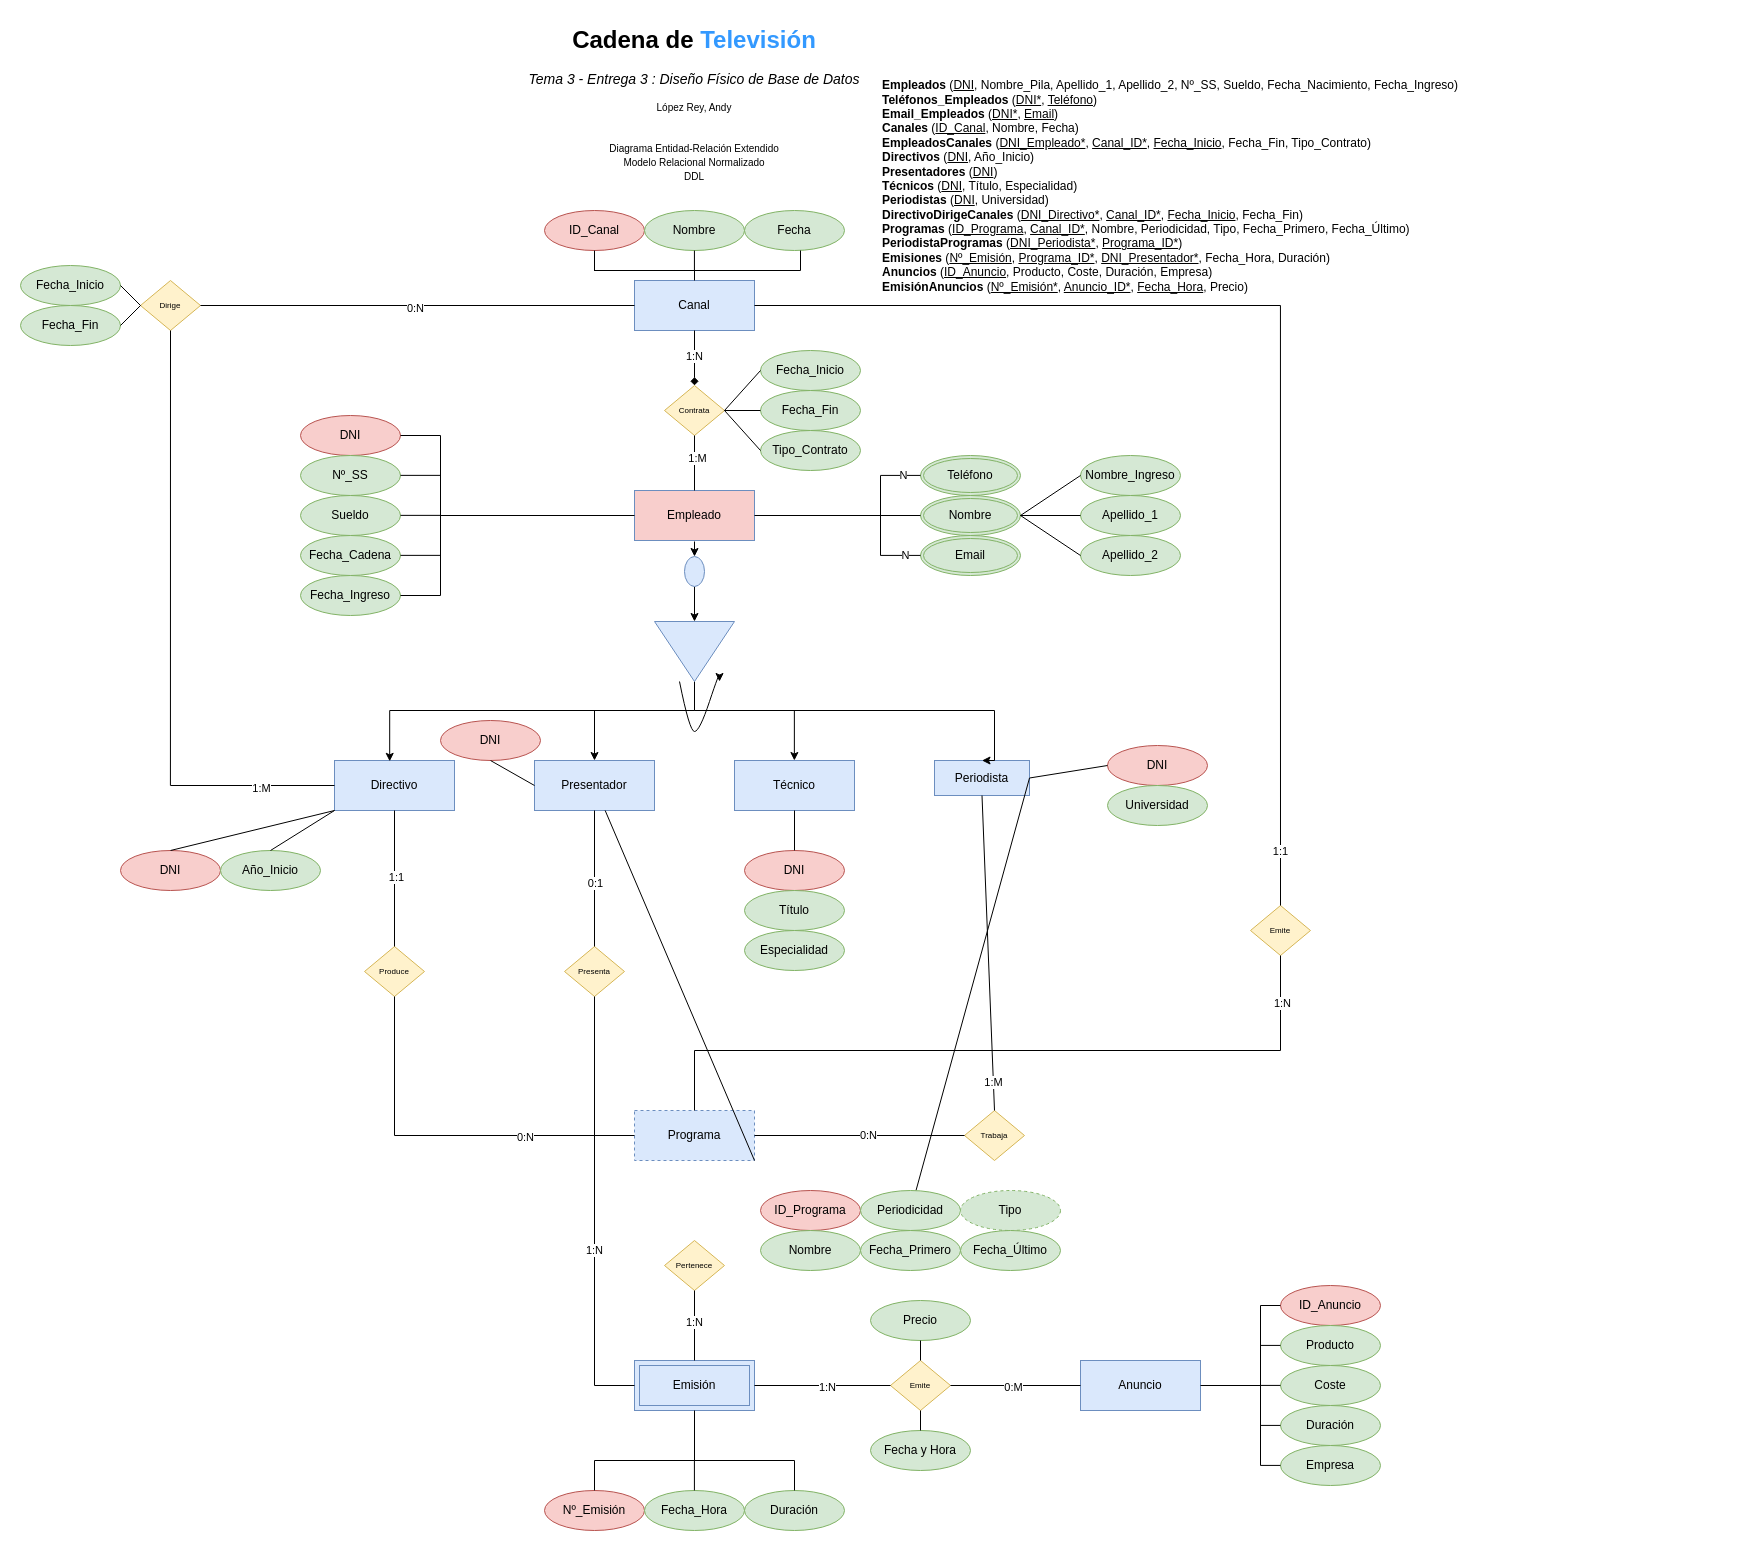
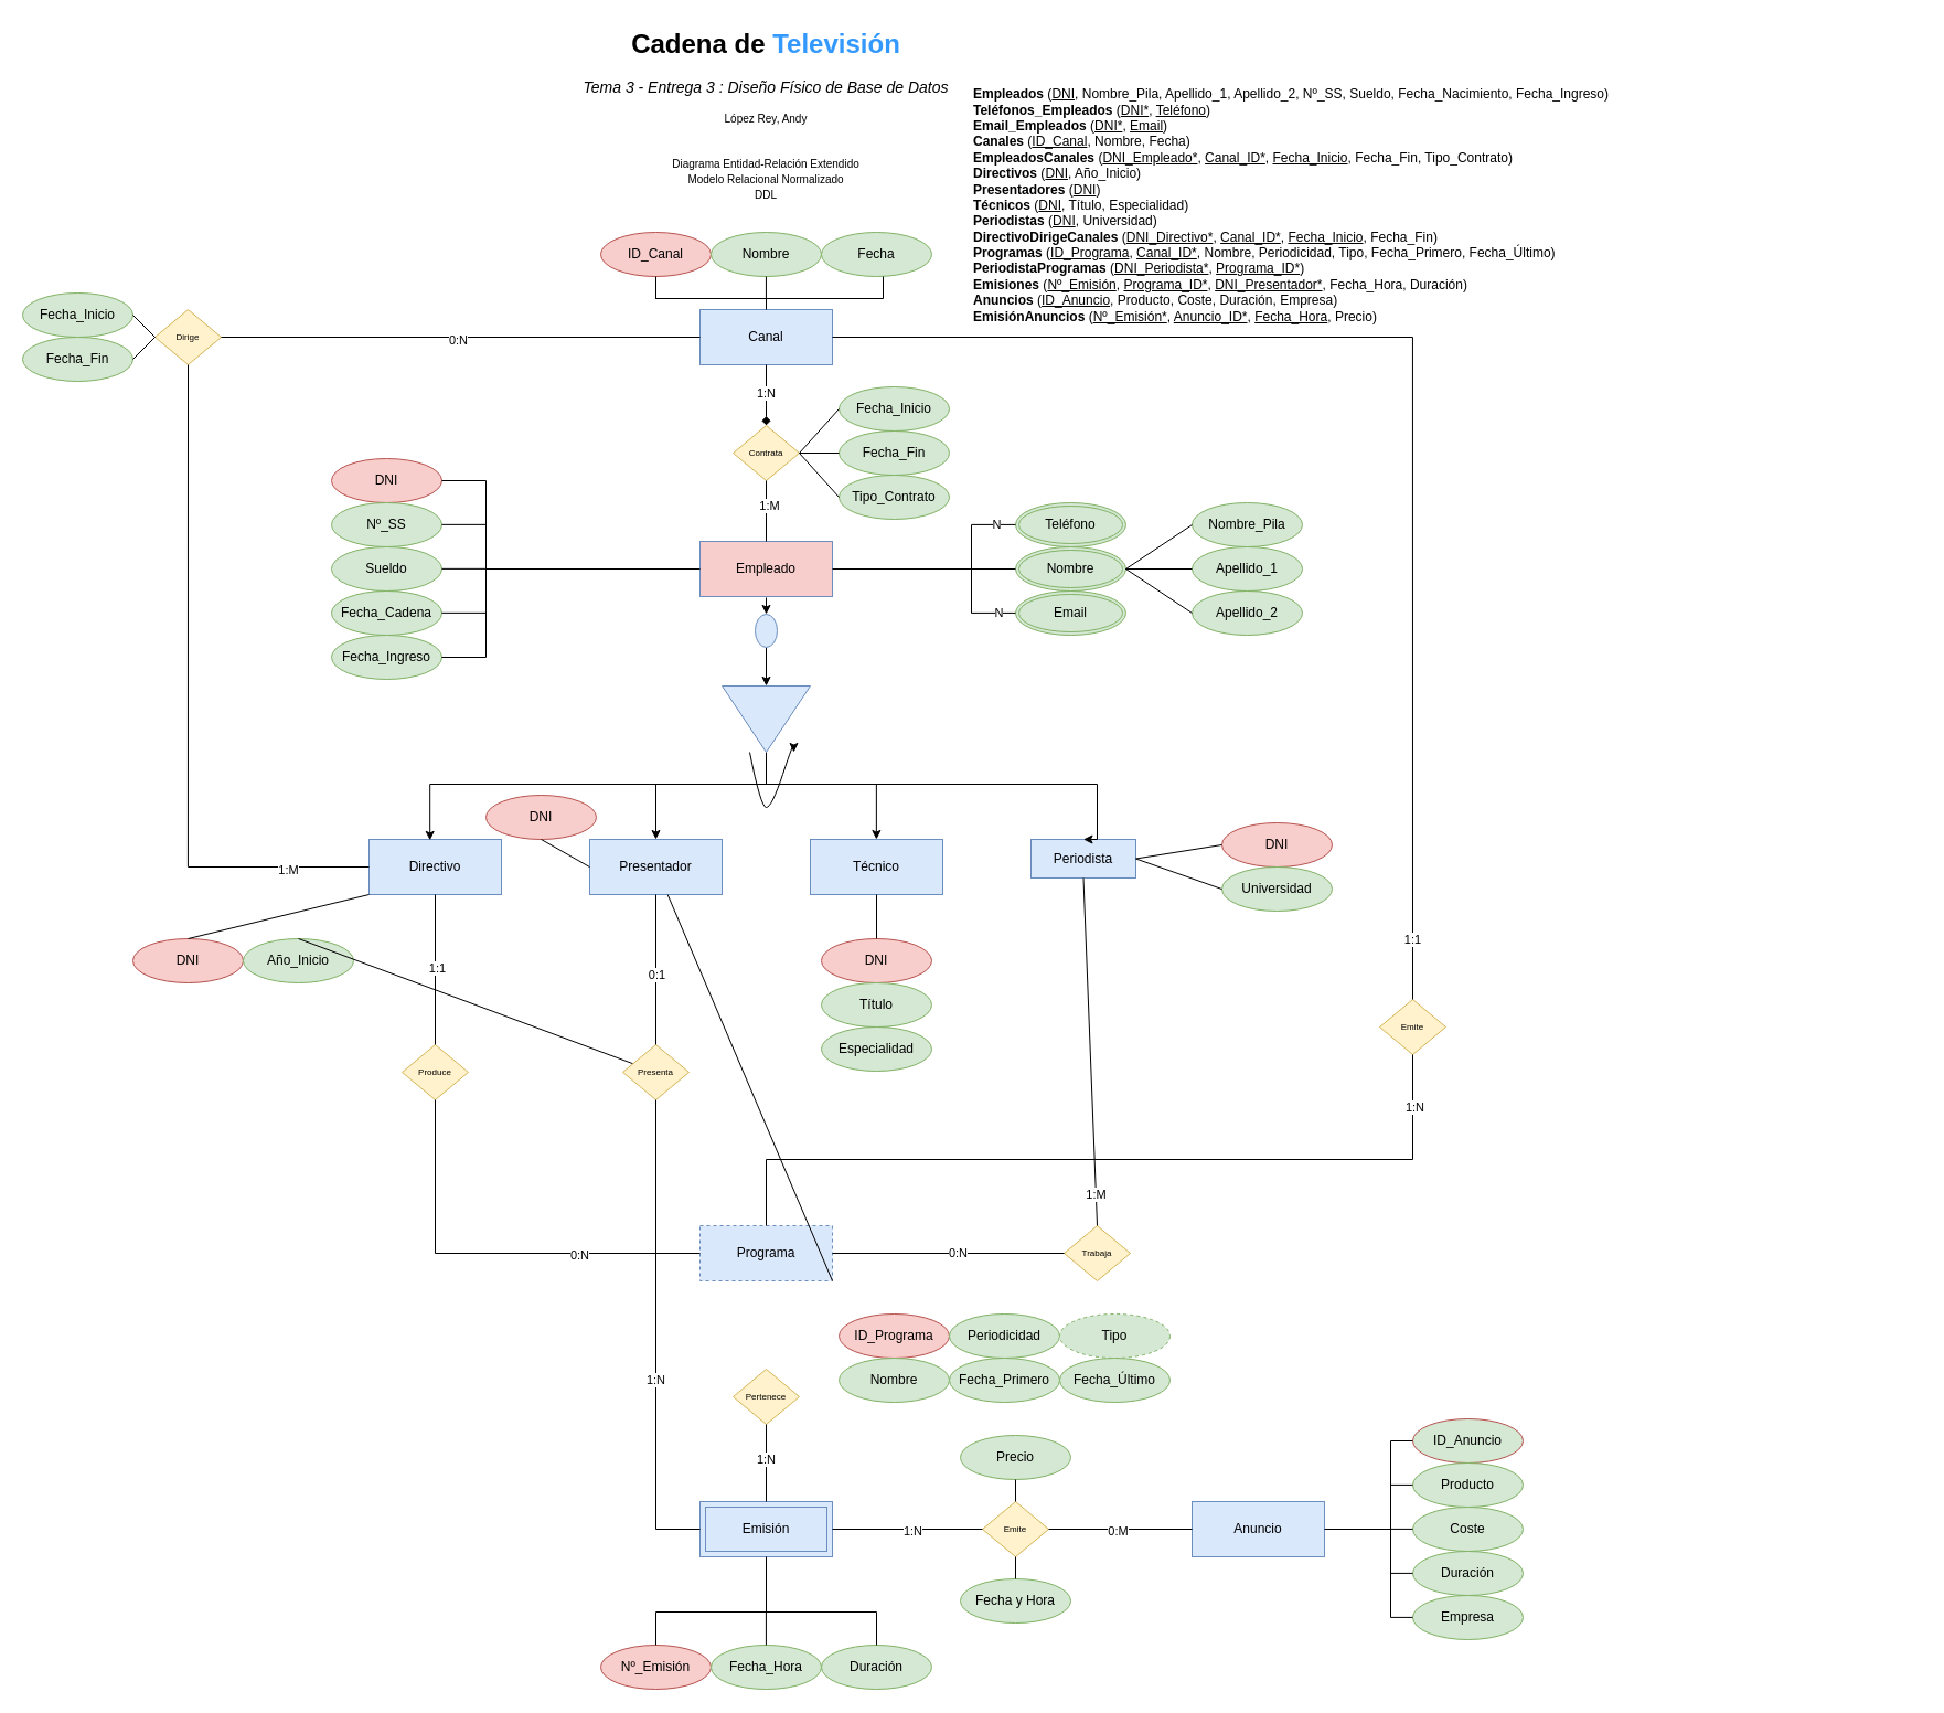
- <mxCell id="47" value="Nombre_Ingreso" style="ellipse;whiteSpace=wrap;html=1;align=center;fillColor=#d5e8d4;strokeColor=#82b366;" parent="1" vertex="1"><mxGeometry x="1080" y="455" width="100" height="40" as="geometry" /></mxCell>
+ <mxCell id="47" value="Nombre_Pila" style="ellipse;whiteSpace=wrap;html=1;align=center;fillColor=#d5e8d4;strokeColor=#82b366;" parent="1" vertex="1"><mxGeometry x="1080" y="455" width="100" height="40" as="geometry" /></mxCell>
- <mxCell id="68" value="" style="endArrow=none;html=1;rounded=0;exitX=0.5;exitY=0;exitDx=0;exitDy=0;entryX=0;entryY=1;entryDx=0;entryDy=0;" parent="1" source="61" target="3" edge="1"><mxGeometry relative="1" as="geometry"><mxPoint x="290" y="775" as="sourcePoint" /><mxPoint x="344" y="795" as="targetPoint" /></mxGeometry></mxCell>
+ <mxCell id="68" value="" style="endArrow=none;html=1;rounded=0;exitX=0.5;exitY=0;exitDx=0;exitDy=0;" parent="1" source="61" target="105" edge="1"><mxGeometry relative="1" as="geometry"><mxPoint x="290" y="775" as="sourcePoint" /><mxPoint x="344" y="795" as="targetPoint" /></mxGeometry></mxCell>
- <mxCell id="71" value="" style="endArrow=none;html=1;rounded=0;exitX=1;exitY=0.5;exitDx=0;exitDy=0;" parent="1" source="8" target="122" edge="1"><mxGeometry relative="1" as="geometry"><mxPoint x="1064" y="795" as="sourcePoint" /><mxPoint x="1117" y="775" as="targetPoint" /></mxGeometry></mxCell>
+ <mxCell id="71" value="" style="endArrow=none;html=1;rounded=0;exitX=1;exitY=0.5;exitDx=0;exitDy=0;entryX=0;entryY=0.5;entryDx=0;entryDy=0;" parent="1" source="8" target="63" edge="1"><mxGeometry relative="1" as="geometry"><mxPoint x="1064" y="795" as="sourcePoint" /><mxPoint x="1117" y="775" as="targetPoint" /></mxGeometry></mxCell>
- <mxCell id="144" value="ID_Anuncio" style="ellipse;whiteSpace=wrap;html=1;align=center;fillColor=#f8cecc;strokeColor=#b85450;" parent="1" vertex="1"><mxGeometry x="1280" y="1285" width="100" height="40" as="geometry" /></mxCell>
+ <mxCell id="144" value="ID_Anuncio" style="ellipse;whiteSpace=wrap;html=1;align=center;fillColor=#d5e8d4;strokeColor=#b85450;" parent="1" vertex="1"><mxGeometry x="1280" y="1285" width="100" height="40" as="geometry" /></mxCell>
